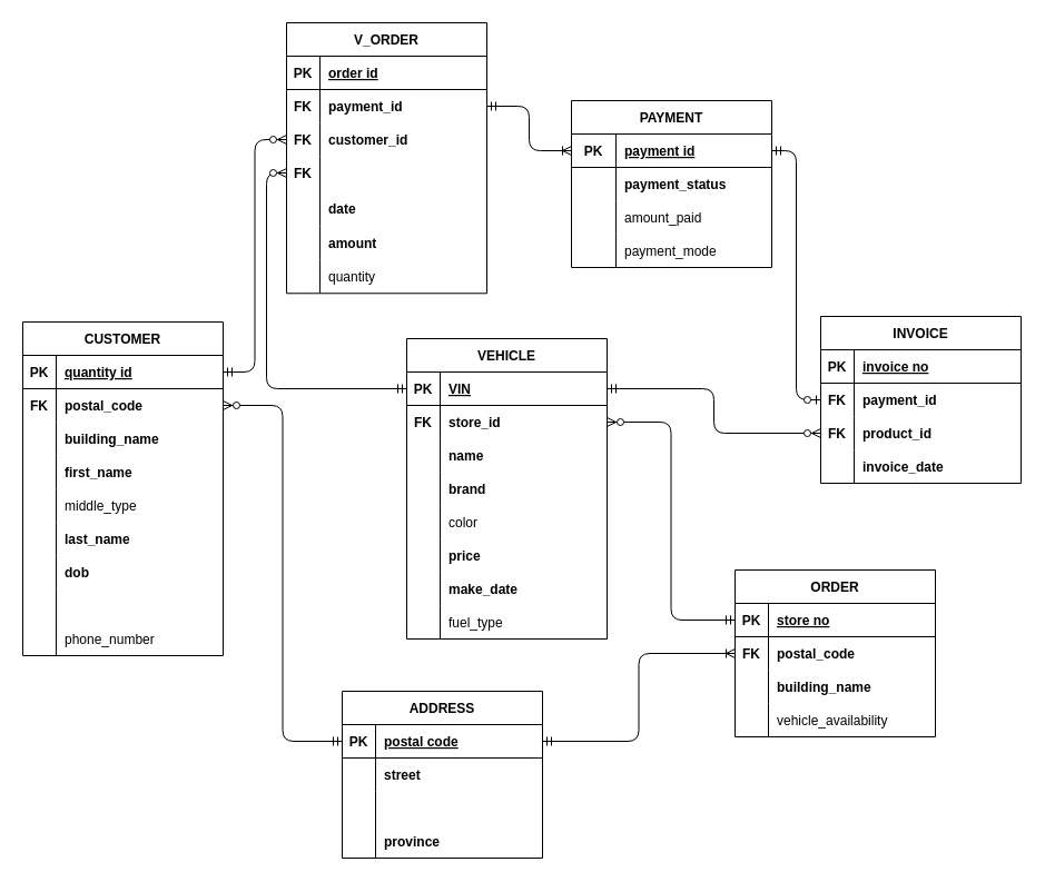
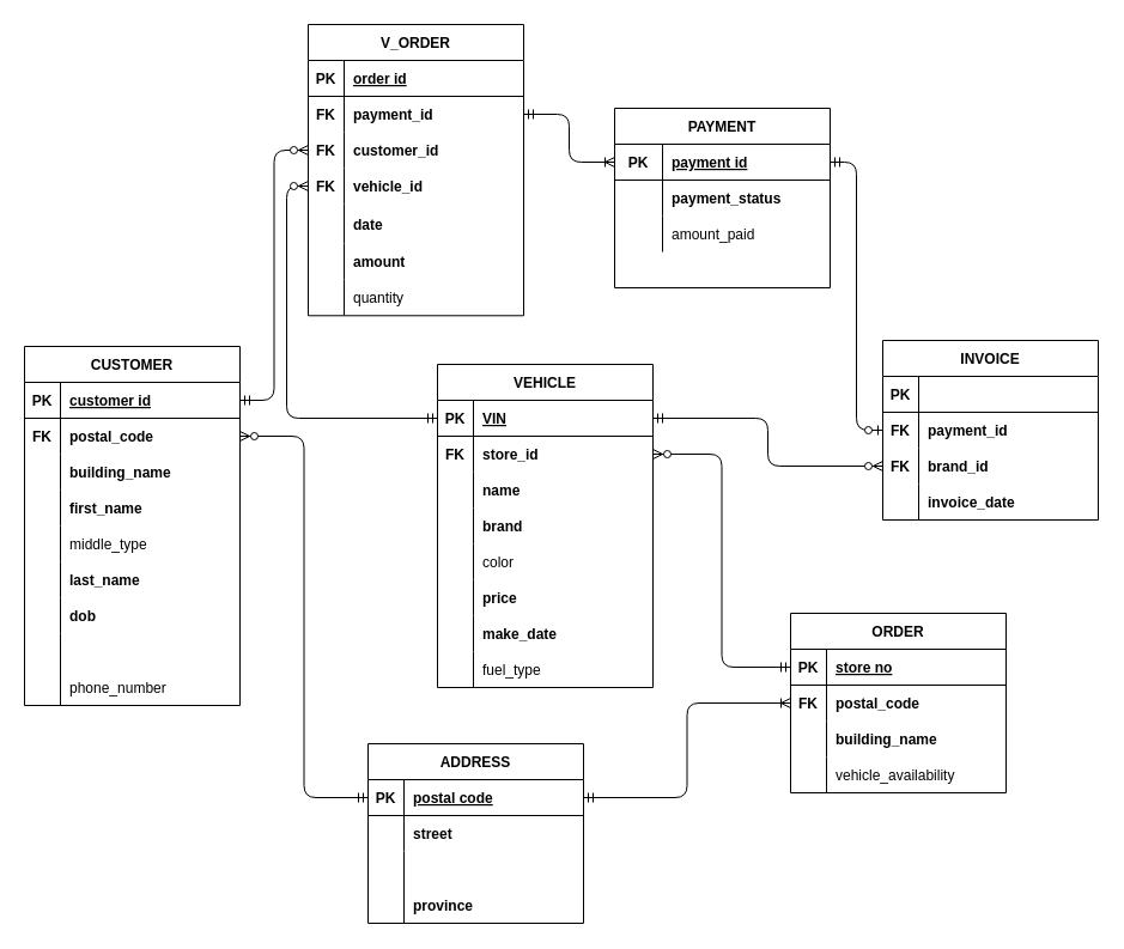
+ <mxCell id="66" value="vehicle_id" style="shape=partialRectangle;connectable=0;fillColor=none;top=0;left=0;bottom=0;right=0;align=left;spacingLeft=6;overflow=hidden;fontStyle=1" parent="64" vertex="1"><mxGeometry x="30" width="150" height="30" as="geometry" /></mxCell>
- <mxCell id="114" value="payment_mode" style="shape=partialRectangle;connectable=0;fillColor=none;top=0;left=0;bottom=0;right=0;align=left;spacingLeft=6;overflow=hidden;" parent="112" vertex="1"><mxGeometry x="40" width="140" height="30" as="geometry" /></mxCell>
- <mxCell id="44" value="invoice no" style="shape=partialRectangle;connectable=0;fillColor=none;top=0;left=0;bottom=0;right=0;align=left;spacingLeft=6;fontStyle=5;overflow=hidden;" parent="42" vertex="1"><mxGeometry x="30.0" width="150.0" height="30" as="geometry" /></mxCell>
- <mxCell id="5" value="quantity id" style="shape=partialRectangle;connectable=0;fillColor=none;top=0;left=0;bottom=0;right=0;align=left;spacingLeft=6;fontStyle=5;overflow=hidden;" parent="3" vertex="1"><mxGeometry x="30" width="150" height="30" as="geometry" /></mxCell>
+ <mxCell id="5" value="customer id" style="shape=partialRectangle;connectable=0;fillColor=none;top=0;left=0;bottom=0;right=0;align=left;spacingLeft=6;fontStyle=5;overflow=hidden;" parent="3" vertex="1"><mxGeometry x="30" width="150" height="30" as="geometry" /></mxCell>
- <mxCell id="50" value="product_id" style="shape=partialRectangle;connectable=0;fillColor=none;top=0;left=0;bottom=0;right=0;align=left;spacingLeft=6;overflow=hidden;fontStyle=1" parent="48" vertex="1"><mxGeometry x="30.0" width="150.0" height="30" as="geometry" /></mxCell>
+ <mxCell id="50" value="brand_id" style="shape=partialRectangle;connectable=0;fillColor=none;top=0;left=0;bottom=0;right=0;align=left;spacingLeft=6;overflow=hidden;fontStyle=1" parent="48" vertex="1"><mxGeometry x="30.0" width="150.0" height="30" as="geometry" /></mxCell>
